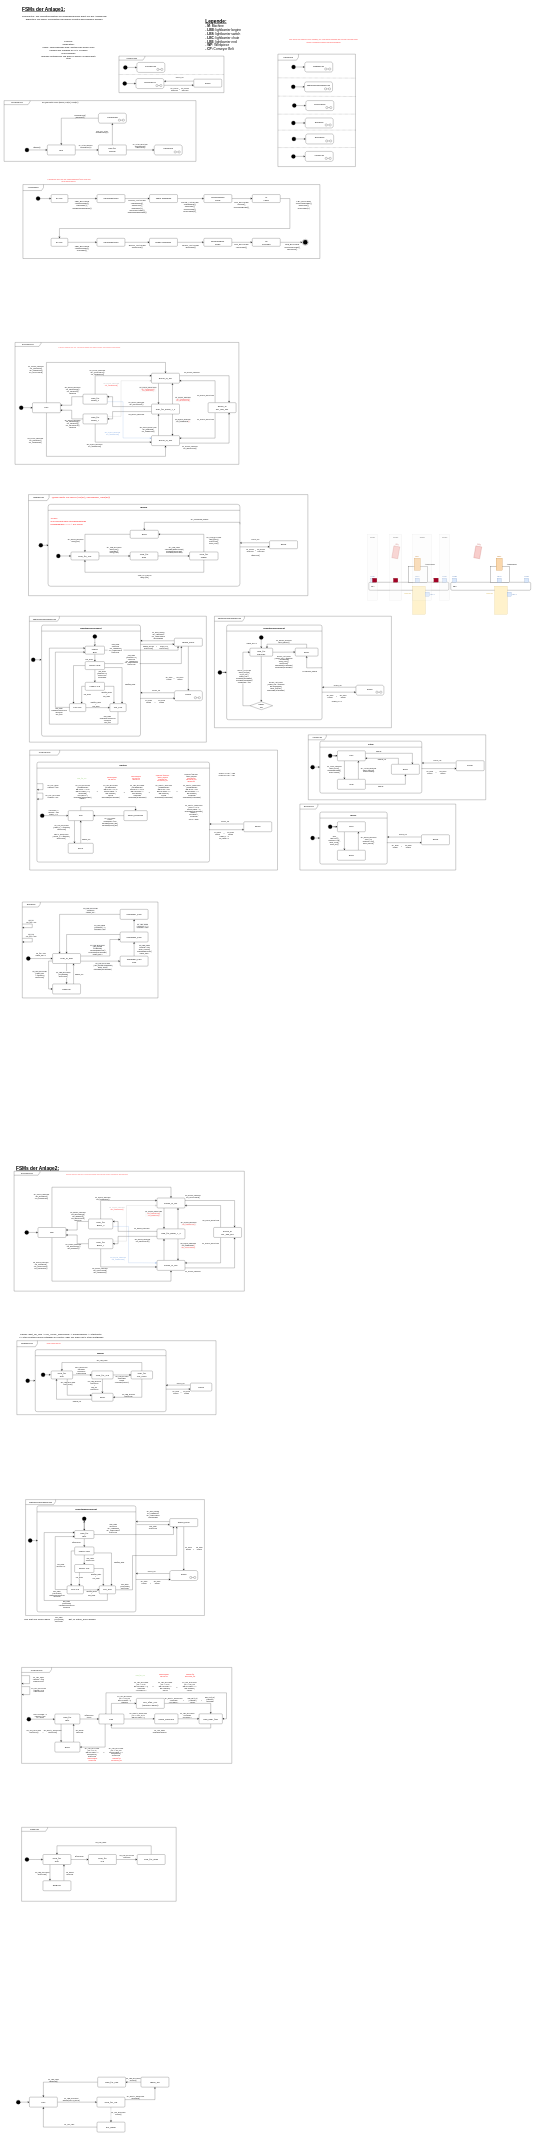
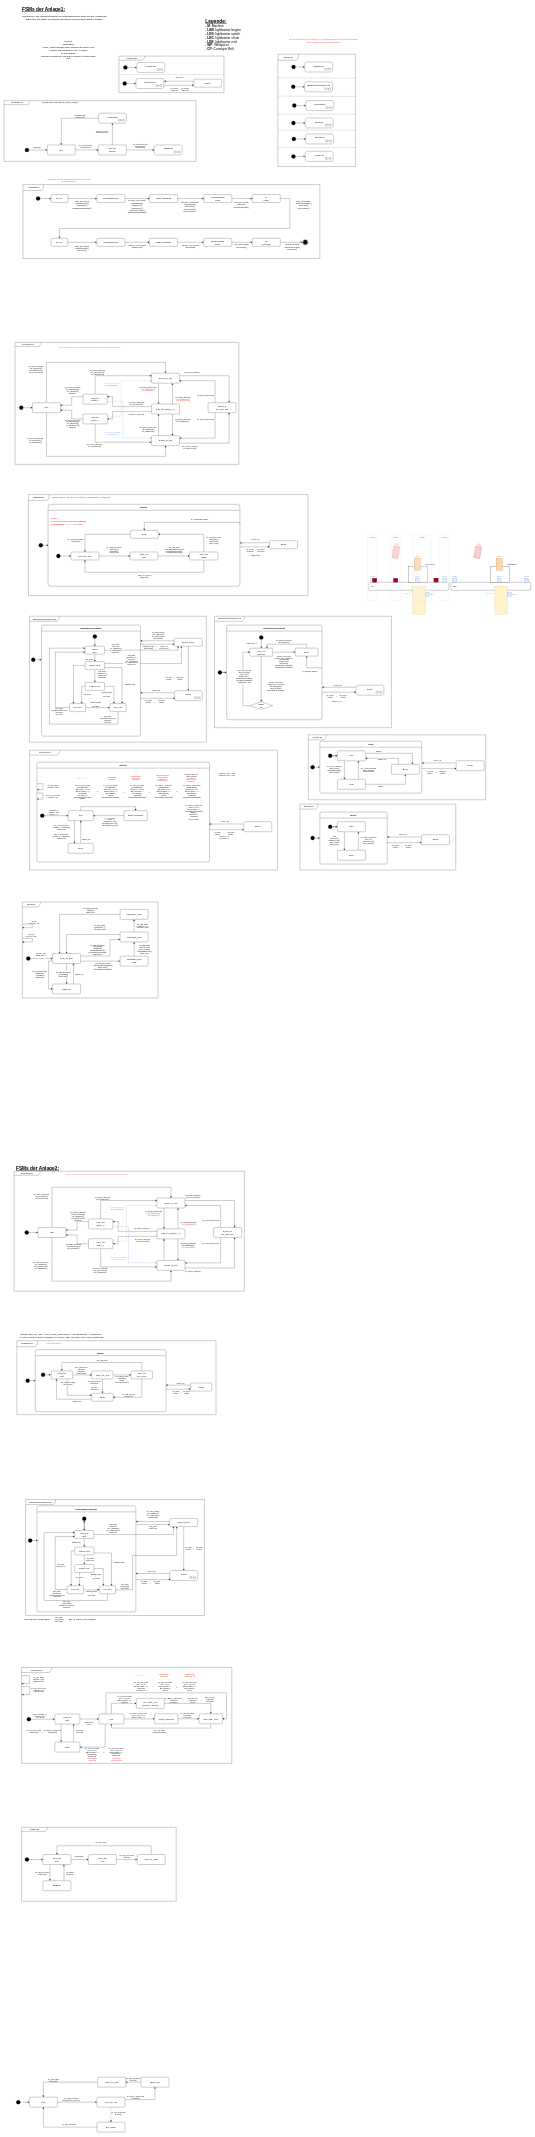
- <mxCell id="102" value="&lt;span style=&quot;color: rgb(0, 0, 0); font-size: 8px; font-style: normal; font-variant-ligatures: normal; font-variant-caps: normal; font-weight: 400; letter-spacing: normal; orphans: 2; text-indent: 0px; text-transform: none; widows: 2; word-spacing: 0px; -webkit-text-stroke-width: 0px; background-color: rgb(248, 249, 250); text-decoration-thickness: initial; text-decoration-style: initial; text-decoration-color: initial; float: none; display: inline !important;&quot;&gt;M2_Ok&lt;br&gt;&lt;div style=&quot;&quot;&gt;/M2_free = true&lt;/div&gt;&lt;/span&gt;" style="text;whiteSpace=wrap;html=1;fontSize=8;fontColor=#FF450D;align=center;fontFamily=Lucida Console;" parent="1" vertex="1"><mxGeometry x="111.18" y="4588.51" width="88.82" height="30" as="geometry" /></mxCell>
+ <mxCell id="102" value="&lt;span style=&quot;color: rgb(0, 0, 0); font-size: 8px; font-style: normal; font-variant-ligatures: normal; font-variant-caps: normal; font-weight: 400; letter-spacing: normal; orphans: 2; text-indent: 0px; text-transform: none; widows: 2; word-spacing: 0px; -webkit-text-stroke-width: 0px; background-color: rgb(248, 249, 250); text-decoration-thickness: initial; text-decoration-style: initial; text-decoration-color: initial; float: none; display: inline !important;&quot;&gt;M2_Ok&lt;br&gt;&lt;div style=&quot;&quot;&gt;/M2_free = true&lt;/div&gt;&lt;/span&gt;" style="text;whiteSpace=wrap;html=1;fontSize=8;fontColor=#FF450D;align=center;fontFamily=Lucida Console;" parent="1" vertex="1"><mxGeometry x="126.18" y="4593.51" width="88.82" height="30" as="geometry" /></mxCell>
- <mxCell id="265" value="infoReceived&lt;div&gt;/setTyp&lt;/div&gt;" style="text;html=1;align=center;verticalAlign=middle;whiteSpace=wrap;rounded=0;fontFamily=Lucida Console;fontSize=8;" parent="1" vertex="1"><mxGeometry x="409.8" y="8572.87" width="69.83" height="19.32" as="geometry" /></mxCell>
+ <mxCell id="265" value="infoReceived&lt;div&gt;/setTyp&lt;/div&gt;" style="text;html=1;align=center;verticalAlign=middle;whiteSpace=wrap;rounded=0;fontFamily=Lucida Console;fontSize=8;" parent="1" vertex="1"><mxGeometry x="409.8" y="8607.87" width="69.83" height="19.32" as="geometry" /></mxCell>
- <mxCell id="330" value="M1_LBC_LBE" style="text;html=1;align=center;verticalAlign=middle;whiteSpace=wrap;rounded=0;fontFamily=Lucida Console;fontSize=8;" parent="1" vertex="1"><mxGeometry x="311.36" y="10619" width="69.83" height="19.32" as="geometry" /></mxCell>
+ <mxCell id="330" value="M1_LBC_BLOCKED" style="text;html=1;align=center;verticalAlign=middle;whiteSpace=wrap;rounded=0;fontFamily=Lucida Console;fontSize=8;" parent="1" vertex="1"><mxGeometry x="311.36" y="10619" width="69.83" height="19.32" as="geometry" /></mxCell>
